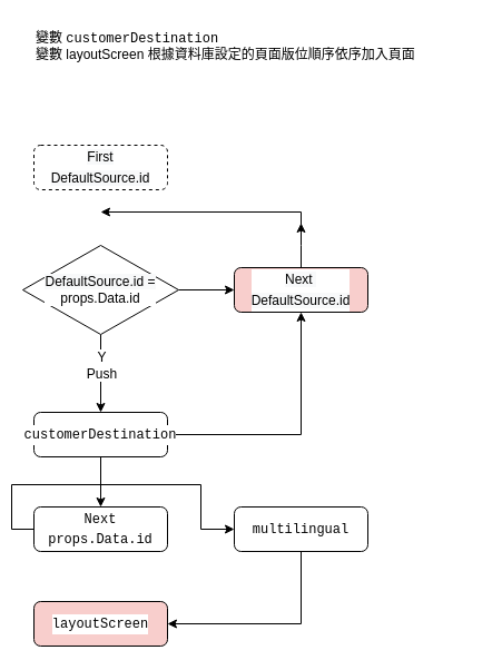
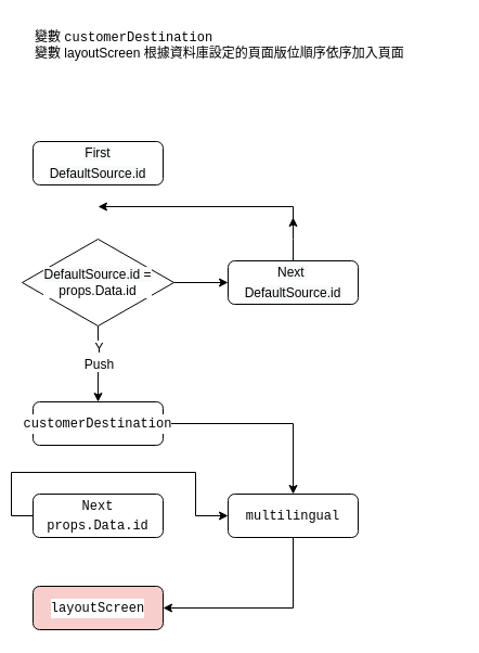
- <mxCell id="3" value="&lt;div style=&quot;font-family: &amp;#34;menlo&amp;#34; , &amp;#34;monaco&amp;#34; , &amp;#34;courier new&amp;#34; , monospace ; line-height: 18px ; white-space: pre ; font-size: 12px&quot;&gt;&lt;span style=&quot;font-family: &amp;#34;helvetica&amp;#34; ; text-align: left ; white-space: nowrap ; background-color: rgb(248 , 249 , 250) ; font-size: 12px&quot;&gt;First&lt;/span&gt;&lt;/div&gt;&lt;div style=&quot;font-family: &amp;#34;menlo&amp;#34; , &amp;#34;monaco&amp;#34; , &amp;#34;courier new&amp;#34; , monospace ; line-height: 18px ; white-space: pre ; font-size: 12px&quot;&gt;&lt;span style=&quot;font-family: &amp;#34;helvetica&amp;#34; ; text-align: left ; white-space: nowrap ; background-color: rgb(248 , 249 , 250) ; font-size: 12px&quot;&gt;DefaultSource.id&lt;/span&gt;&lt;br style=&quot;font-size: 12px&quot;&gt;&lt;/div&gt;" style="rounded=1;whiteSpace=wrap;html=1;labelBackgroundColor=#ffffff;fontColor=#000000;fontSize=12;dashed=1;" parent="1" vertex="1"><mxGeometry x="30" y="130" width="120" height="40" as="geometry" /></mxCell>
+ <mxCell id="3" value="&lt;div style=&quot;font-family: &amp;#34;menlo&amp;#34; , &amp;#34;monaco&amp;#34; , &amp;#34;courier new&amp;#34; , monospace ; line-height: 18px ; white-space: pre ; font-size: 12px&quot;&gt;&lt;span style=&quot;font-family: &amp;#34;helvetica&amp;#34; ; text-align: left ; white-space: nowrap ; background-color: rgb(248 , 249 , 250) ; font-size: 12px&quot;&gt;First&lt;/span&gt;&lt;/div&gt;&lt;div style=&quot;font-family: &amp;#34;menlo&amp;#34; , &amp;#34;monaco&amp;#34; , &amp;#34;courier new&amp;#34; , monospace ; line-height: 18px ; white-space: pre ; font-size: 12px&quot;&gt;&lt;span style=&quot;font-family: &amp;#34;helvetica&amp;#34; ; text-align: left ; white-space: nowrap ; background-color: rgb(248 , 249 , 250) ; font-size: 12px&quot;&gt;DefaultSource.id&lt;/span&gt;&lt;br style=&quot;font-size: 12px&quot;&gt;&lt;/div&gt;" style="rounded=1;whiteSpace=wrap;html=1;labelBackgroundColor=#ffffff;fontColor=#000000;fontSize=12;" parent="1" vertex="1"><mxGeometry x="30" y="130" width="120" height="40" as="geometry" /></mxCell>
- <mxCell id="17" value="&lt;div style=&quot;font-family: &amp;#34;menlo&amp;#34; , &amp;#34;monaco&amp;#34; , &amp;#34;courier new&amp;#34; , monospace ; line-height: 18px ; white-space: pre ; font-size: 12px&quot;&gt;&lt;span style=&quot;font-family: &amp;#34;helvetica&amp;#34; ; text-align: left ; white-space: nowrap ; background-color: rgb(248 , 249 , 250) ; font-size: 12px&quot;&gt;Next&amp;nbsp;&lt;/span&gt;&lt;/div&gt;&lt;div style=&quot;font-family: &amp;#34;menlo&amp;#34; , &amp;#34;monaco&amp;#34; , &amp;#34;courier new&amp;#34; , monospace ; line-height: 18px ; white-space: pre ; font-size: 12px&quot;&gt;&lt;span style=&quot;font-family: &amp;#34;helvetica&amp;#34; ; text-align: left ; white-space: nowrap ; background-color: rgb(248 , 249 , 250) ; font-size: 12px&quot;&gt;DefaultSource.id&lt;/span&gt;&lt;br style=&quot;font-size: 12px&quot;&gt;&lt;/div&gt;" style="rounded=1;whiteSpace=wrap;html=1;labelBackgroundColor=#ffffff;fontColor=#000000;fontSize=12;fillColor=#f8cecc;" parent="1" vertex="1"><mxGeometry x="210" y="240" width="120" height="40" as="geometry" /></mxCell>
+ <mxCell id="17" value="&lt;div style=&quot;font-family: &amp;#34;menlo&amp;#34; , &amp;#34;monaco&amp;#34; , &amp;#34;courier new&amp;#34; , monospace ; line-height: 18px ; white-space: pre ; font-size: 12px&quot;&gt;&lt;span style=&quot;font-family: &amp;#34;helvetica&amp;#34; ; text-align: left ; white-space: nowrap ; background-color: rgb(248 , 249 , 250) ; font-size: 12px&quot;&gt;Next&amp;nbsp;&lt;/span&gt;&lt;/div&gt;&lt;div style=&quot;font-family: &amp;#34;menlo&amp;#34; , &amp;#34;monaco&amp;#34; , &amp;#34;courier new&amp;#34; , monospace ; line-height: 18px ; white-space: pre ; font-size: 12px&quot;&gt;&lt;span style=&quot;font-family: &amp;#34;helvetica&amp;#34; ; text-align: left ; white-space: nowrap ; background-color: rgb(248 , 249 , 250) ; font-size: 12px&quot;&gt;DefaultSource.id&lt;/span&gt;&lt;br style=&quot;font-size: 12px&quot;&gt;&lt;/div&gt;" style="rounded=1;whiteSpace=wrap;html=1;labelBackgroundColor=#ffffff;fontColor=#000000;fontSize=12;" parent="1" vertex="1"><mxGeometry x="210" y="240" width="120" height="40" as="geometry" /></mxCell>
- <mxCell id="8" value="" style="edgeStyle=orthogonalEdgeStyle;rounded=0;orthogonalLoop=1;jettySize=auto;html=1;fontSize=12;fontColor=#000000;exitX=1;exitY=0.5;exitDx=0;exitDy=0;" parent="1" source="10" target="17" edge="1"><mxGeometry relative="1" as="geometry" /></mxCell>
+ <mxCell id="8" value="" style="edgeStyle=orthogonalEdgeStyle;rounded=0;orthogonalLoop=1;jettySize=auto;html=1;fontSize=12;fontColor=#000000;exitX=1;exitY=0.5;exitDx=0;exitDy=0;entryX=0.5;entryY=0;entryDx=0;entryDy=0;" parent="1" source="10" target="15" edge="1"><mxGeometry relative="1" as="geometry" /></mxCell>
- <mxCell id="9" value="" style="edgeStyle=orthogonalEdgeStyle;rounded=0;orthogonalLoop=1;jettySize=auto;html=1;fontSize=12;fontColor=#000000;" parent="1" source="10" target="12" edge="1"><mxGeometry relative="1" as="geometry" /></mxCell>
